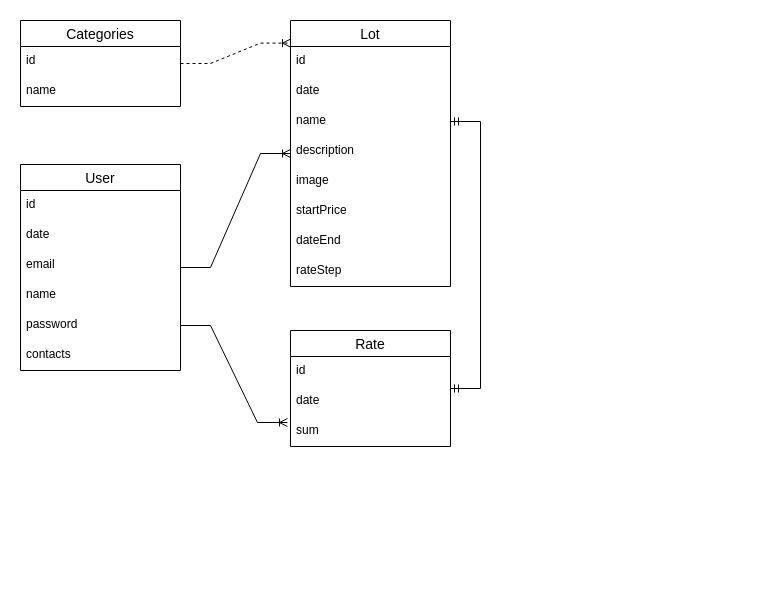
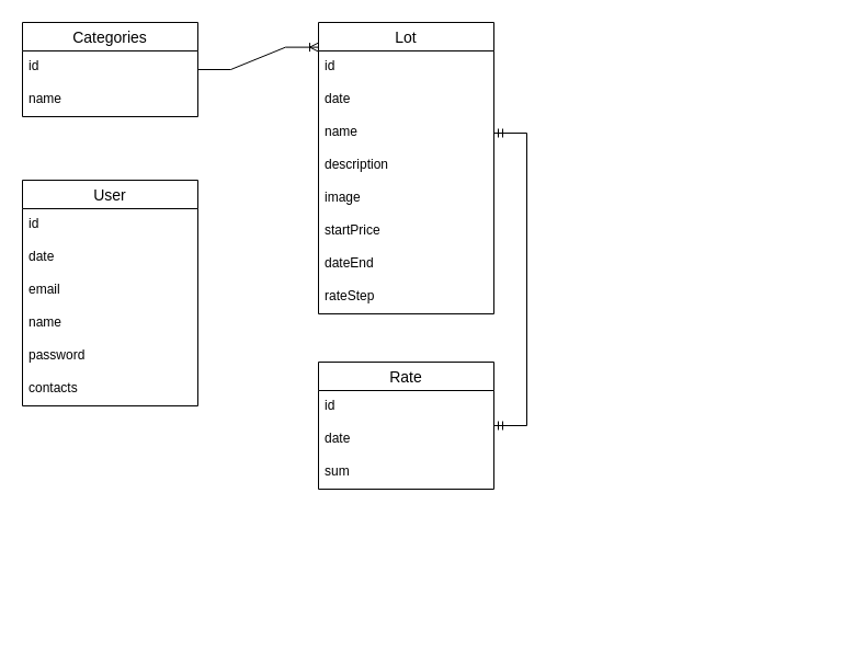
- <mxCell id="27" value="" style="edgeStyle=entityRelationEdgeStyle;fontSize=12;html=1;endArrow=ERoneToMany;rounded=0;entryX=0;entryY=0.085;entryDx=0;entryDy=0;entryPerimeter=0;dashed=1;" edge="1" parent="1" source="6" target="9"><mxGeometry width="100" height="100" relative="1" as="geometry"><mxPoint x="170" y="140" as="sourcePoint" /><mxPoint x="270" y="40" as="targetPoint" /></mxGeometry></mxCell>
+ <mxCell id="27" value="" style="edgeStyle=entityRelationEdgeStyle;fontSize=12;html=1;endArrow=ERoneToMany;rounded=0;entryX=0;entryY=0.085;entryDx=0;entryDy=0;entryPerimeter=0;" edge="1" parent="1" source="6" target="9"><mxGeometry width="100" height="100" relative="1" as="geometry"><mxPoint x="170" y="140" as="sourcePoint" /><mxPoint x="270" y="40" as="targetPoint" /></mxGeometry></mxCell>
- <mxCell id="28" value="" style="edgeStyle=entityRelationEdgeStyle;fontSize=12;html=1;endArrow=ERoneToMany;rounded=0;" edge="1" parent="1" source="18" target="9"><mxGeometry width="100" height="100" relative="1" as="geometry"><mxPoint x="110" y="390" as="sourcePoint" /><mxPoint x="280" y="160" as="targetPoint" /><Array as="points"><mxPoint x="140" y="400" /></Array></mxGeometry></mxCell>
- <mxCell id="26" value="" style="edgeStyle=entityRelationEdgeStyle;fontSize=12;html=1;endArrow=ERoneToMany;rounded=0;entryX=-0.019;entryY=0.2;entryDx=0;entryDy=0;entryPerimeter=0;" parent="1" source="23" target="5" edge="1"><mxGeometry width="100" height="100" relative="1" as="geometry"><mxPoint x="420" y="496.99" as="sourcePoint" /><mxPoint x="540" y="140" as="targetPoint" /><Array as="points"><mxPoint x="646" y="584.96" /><mxPoint x="756" y="424.96" /><mxPoint x="756" y="313.95" /><mxPoint x="756" y="351.96" /><mxPoint x="736" y="284.96" /></Array></mxGeometry></mxCell>
